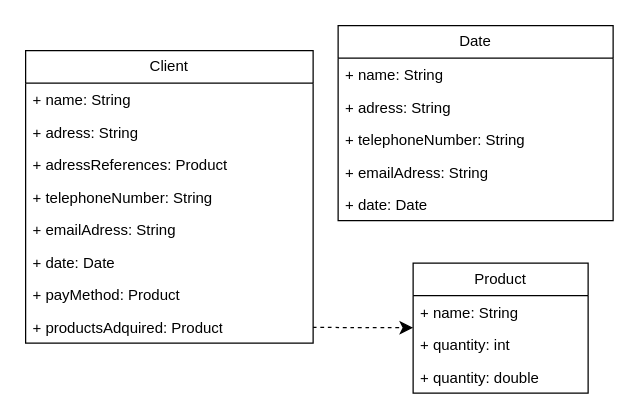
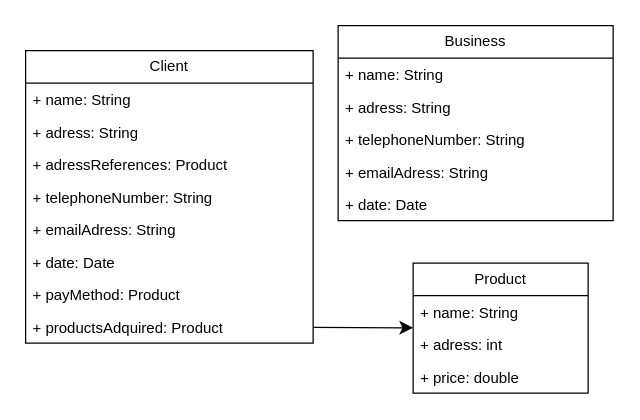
- <mxCell id="2" value="Date" style="swimlane;fontStyle=0;childLayout=stackLayout;horizontal=1;startSize=26;fillColor=none;horizontalStack=0;resizeParent=1;resizeParentMax=0;resizeLast=0;collapsible=1;marginBottom=0;whiteSpace=wrap;html=1;" vertex="1" parent="1"><mxGeometry x="270" y="20" width="220" height="156" as="geometry" /></mxCell>
+ <mxCell id="2" value="Business" style="swimlane;fontStyle=0;childLayout=stackLayout;horizontal=1;startSize=26;fillColor=none;horizontalStack=0;resizeParent=1;resizeParentMax=0;resizeLast=0;collapsible=1;marginBottom=0;whiteSpace=wrap;html=1;" vertex="1" parent="1"><mxGeometry x="270" y="20" width="220" height="156" as="geometry" /></mxCell>
- <mxCell id="21" style="edgeStyle=none;curved=1;rounded=0;orthogonalLoop=1;jettySize=auto;html=1;fontSize=12;startSize=8;endSize=8;dashed=1;" edge="1" parent="1" source="16" target="17"><mxGeometry relative="1" as="geometry" /></mxCell>
+ <mxCell id="21" style="edgeStyle=none;curved=1;rounded=0;orthogonalLoop=1;jettySize=auto;html=1;fontSize=12;startSize=8;endSize=8;" edge="1" parent="1" source="16" target="17"><mxGeometry relative="1" as="geometry" /></mxCell>
- <mxCell id="19" value="+ quantity: int" style="text;strokeColor=none;fillColor=none;align=left;verticalAlign=top;spacingLeft=4;spacingRight=4;overflow=hidden;rotatable=0;points=[[0,0.5],[1,0.5]];portConstraint=eastwest;whiteSpace=wrap;html=1;" vertex="1" parent="17"><mxGeometry y="52" width="140" height="26" as="geometry" /></mxCell>
+ <mxCell id="19" value="+ adress: int" style="text;strokeColor=none;fillColor=none;align=left;verticalAlign=top;spacingLeft=4;spacingRight=4;overflow=hidden;rotatable=0;points=[[0,0.5],[1,0.5]];portConstraint=eastwest;whiteSpace=wrap;html=1;" vertex="1" parent="17"><mxGeometry y="52" width="140" height="26" as="geometry" /></mxCell>
- <mxCell id="20" value="+ quantity: double" style="text;strokeColor=none;fillColor=none;align=left;verticalAlign=top;spacingLeft=4;spacingRight=4;overflow=hidden;rotatable=0;points=[[0,0.5],[1,0.5]];portConstraint=eastwest;whiteSpace=wrap;html=1;" vertex="1" parent="17"><mxGeometry y="78" width="140" height="26" as="geometry" /></mxCell>
+ <mxCell id="20" value="+ price: double" style="text;strokeColor=none;fillColor=none;align=left;verticalAlign=top;spacingLeft=4;spacingRight=4;overflow=hidden;rotatable=0;points=[[0,0.5],[1,0.5]];portConstraint=eastwest;whiteSpace=wrap;html=1;" vertex="1" parent="17"><mxGeometry y="78" width="140" height="26" as="geometry" /></mxCell>
